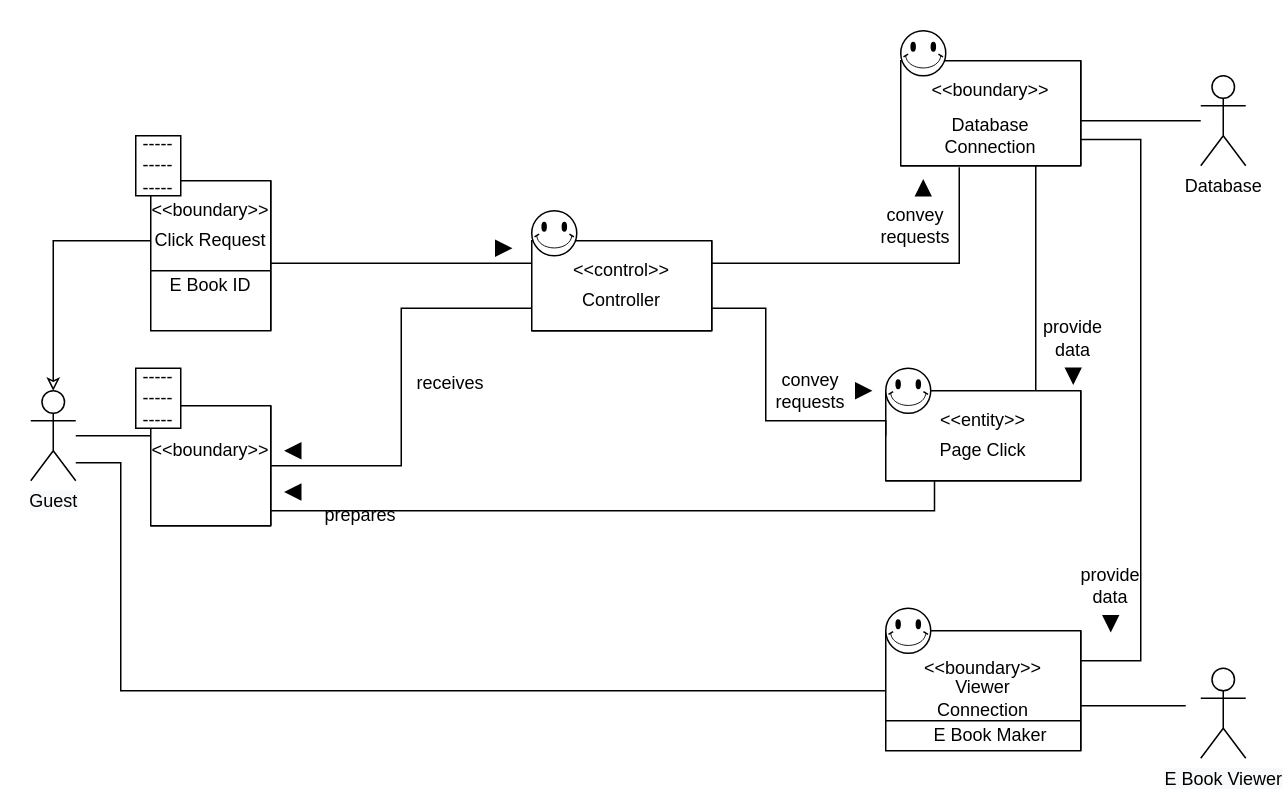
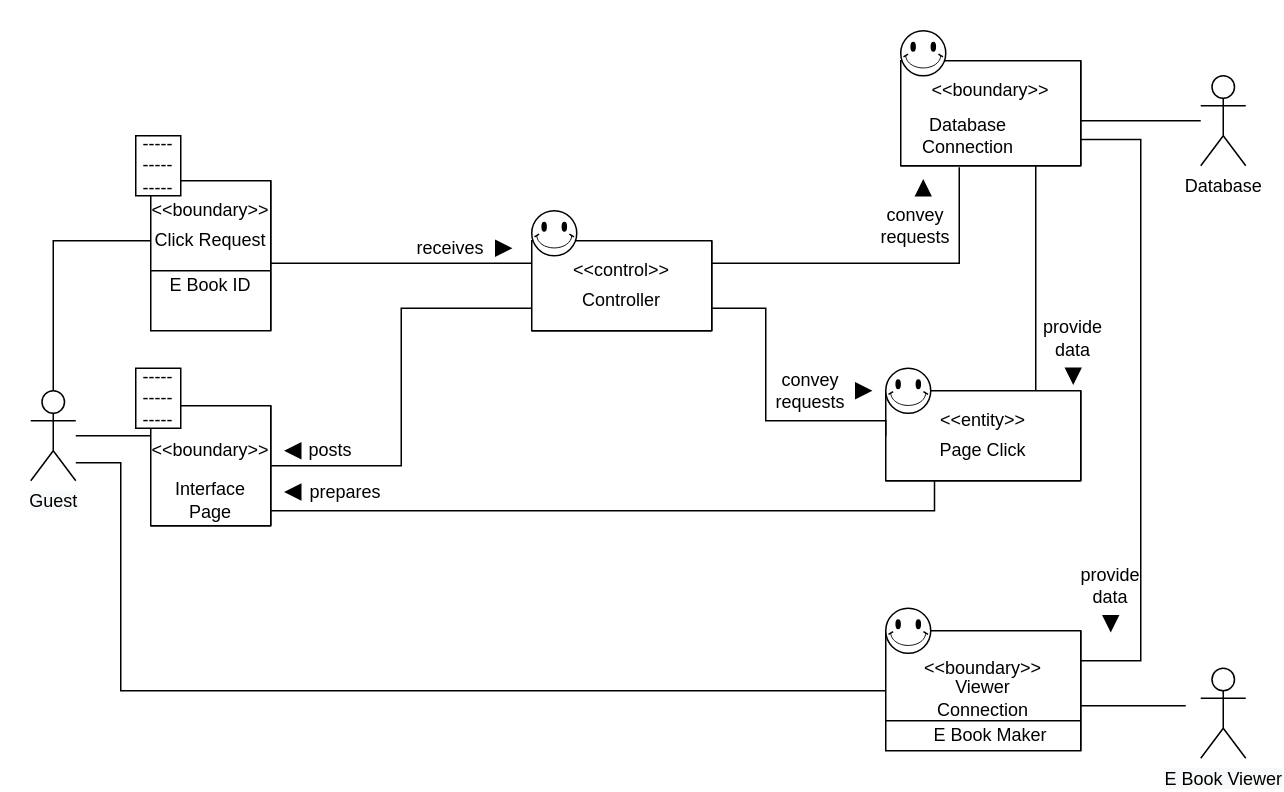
- <mxCell id="18" value="Database Connection" style="text;html=1;strokeColor=none;fillColor=none;align=center;verticalAlign=middle;whiteSpace=wrap;rounded=0;" parent="1" vertex="1"><mxGeometry x="640" y="80" width="40" height="20" as="geometry" /></mxCell>
+ <mxCell id="18" value="Database Connection" style="text;html=1;strokeColor=none;fillColor=none;align=center;verticalAlign=middle;whiteSpace=wrap;rounded=0;" parent="1" vertex="1"><mxGeometry x="625" y="80" width="40" height="20" as="geometry" /></mxCell>
- <mxCell id="31" style="edgeStyle=orthogonalEdgeStyle;rounded=0;orthogonalLoop=1;jettySize=auto;html=1;exitX=0;exitY=0.5;exitDx=0;exitDy=0;entryX=0.5;entryY=0;entryDx=0;entryDy=0;entryPerimeter=0;endArrow=classic;endFill=0;" edge="1" parent="1" source="32" target="14"><mxGeometry relative="1" as="geometry" /></mxCell>
+ <mxCell id="31" style="edgeStyle=orthogonalEdgeStyle;rounded=0;orthogonalLoop=1;jettySize=auto;html=1;exitX=0;exitY=0.5;exitDx=0;exitDy=0;entryX=0.5;entryY=0;entryDx=0;entryDy=0;entryPerimeter=0;endArrow=none;endFill=0;" edge="1" parent="1" source="32" target="14"><mxGeometry relative="1" as="geometry" /></mxCell>
- <mxCell id="19" value="receives" style="text;html=1;strokeColor=none;fillColor=none;align=center;verticalAlign=middle;whiteSpace=wrap;rounded=0;" parent="1" vertex="1"><mxGeometry x="280" y="245" width="40" height="20" as="geometry" /></mxCell>
+ <mxCell id="19" value="receives" style="text;html=1;strokeColor=none;fillColor=none;align=center;verticalAlign=middle;whiteSpace=wrap;rounded=0;" parent="1" vertex="1"><mxGeometry x="280" y="155" width="40" height="20" as="geometry" /></mxCell>
+ <mxCell id="20" value="posts" style="text;html=1;strokeColor=none;fillColor=none;align=center;verticalAlign=middle;whiteSpace=wrap;rounded=0;" parent="1" vertex="1"><mxGeometry x="200" y="290" width="40" height="20" as="geometry" /></mxCell>
+ <mxCell id="15" value="Interface Page" style="text;html=1;strokeColor=none;fillColor=none;align=center;verticalAlign=middle;whiteSpace=wrap;rounded=0;" parent="1" vertex="1"><mxGeometry x="120" y="320" width="40" height="25" as="geometry" /></mxCell>
- <mxCell id="21" value="prepares" style="text;html=1;strokeColor=none;fillColor=none;align=center;verticalAlign=middle;whiteSpace=wrap;rounded=0;" parent="1" vertex="1"><mxGeometry x="220" y="332.5" width="40" height="20" as="geometry" /></mxCell>
+ <mxCell id="21" value="prepares" style="text;html=1;strokeColor=none;fillColor=none;align=center;verticalAlign=middle;whiteSpace=wrap;rounded=0;" parent="1" vertex="1"><mxGeometry x="210" y="317.5" width="40" height="20" as="geometry" /></mxCell>
